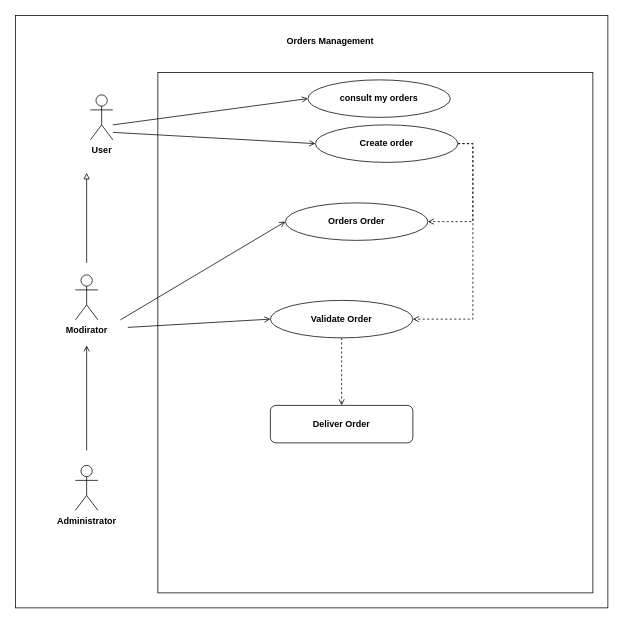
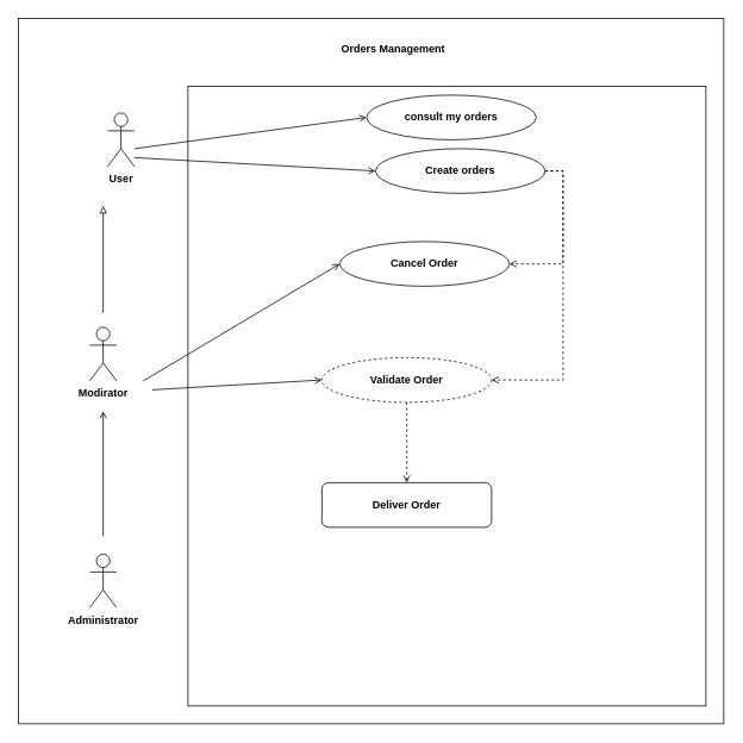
- <mxCell id="11" value="Create order" style="ellipse;whiteSpace=wrap;html=1;fontStyle=1" vertex="1" parent="1"><mxGeometry x="420" y="166" width="190" height="50" as="geometry" /></mxCell>
+ <mxCell id="11" value="Create orders" style="ellipse;whiteSpace=wrap;html=1;fontStyle=1" vertex="1" parent="1"><mxGeometry x="420" y="166" width="190" height="50" as="geometry" /></mxCell>
- <mxCell id="15" value="Orders Order" style="ellipse;whiteSpace=wrap;html=1;fontStyle=1" vertex="1" parent="1"><mxGeometry x="380" y="270" width="190" height="50" as="geometry" /></mxCell>
+ <mxCell id="15" value="Cancel Order" style="ellipse;whiteSpace=wrap;html=1;fontStyle=1" vertex="1" parent="1"><mxGeometry x="380" y="270" width="190" height="50" as="geometry" /></mxCell>
- <mxCell id="13" value="Validate Order" style="ellipse;whiteSpace=wrap;html=1;fontStyle=1" vertex="1" parent="1"><mxGeometry x="360" y="400" width="190" height="50" as="geometry" /></mxCell>
+ <mxCell id="13" value="Validate Order" style="ellipse;whiteSpace=wrap;html=1;fontStyle=1;dashed=1;" vertex="1" parent="1"><mxGeometry x="360" y="400" width="190" height="50" as="geometry" /></mxCell>
